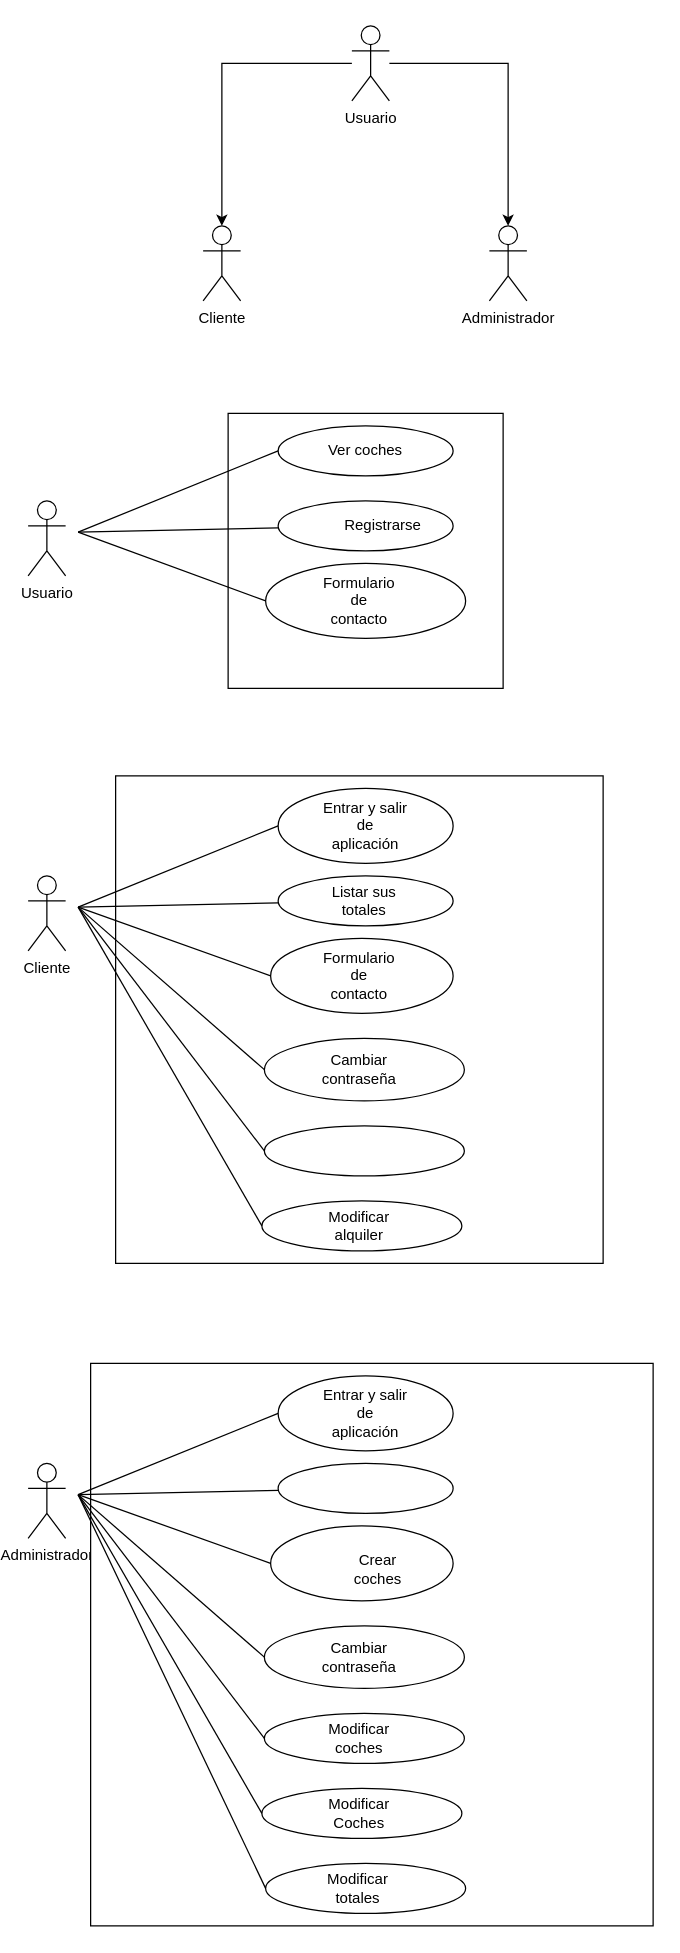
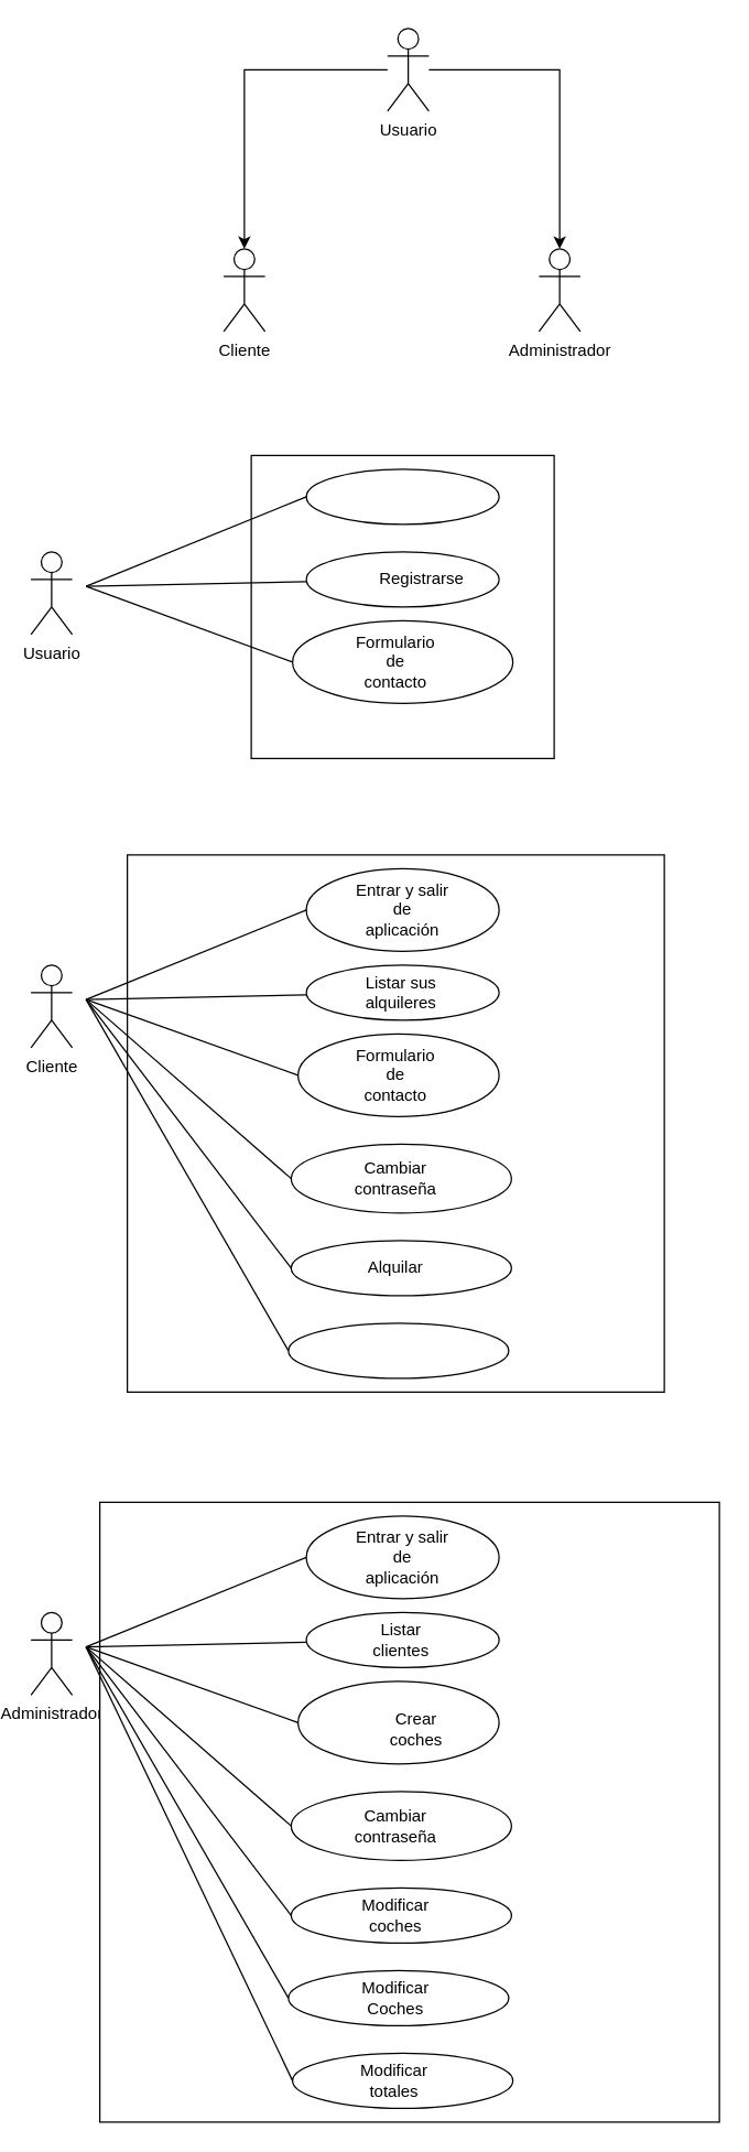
- <mxCell id="10" value="Ver coches" style="text;html=1;strokeColor=none;fillColor=none;align=center;verticalAlign=middle;whiteSpace=wrap;rounded=0;" vertex="1" parent="1"><mxGeometry x="255" y="345" width="70" height="30" as="geometry" /></mxCell>
- <mxCell id="23" value="Listar sus totales" style="text;html=1;strokeColor=none;fillColor=none;align=center;verticalAlign=middle;whiteSpace=wrap;rounded=0;" vertex="1" parent="1"><mxGeometry x="259" y="705" width="60" height="30" as="geometry" /></mxCell>
+ <mxCell id="23" value="Listar sus alquileres" style="text;html=1;strokeColor=none;fillColor=none;align=center;verticalAlign=middle;whiteSpace=wrap;rounded=0;" vertex="1" parent="1"><mxGeometry x="259" y="705" width="60" height="30" as="geometry" /></mxCell>
+ <mxCell id="33" value="Alquilar" style="text;html=1;strokeColor=none;fillColor=none;align=center;verticalAlign=middle;whiteSpace=wrap;rounded=0;" vertex="1" parent="1"><mxGeometry x="255" y="905" width="60" height="30" as="geometry" /></mxCell>
- <mxCell id="36" value="Modificar alquiler" style="text;html=1;strokeColor=none;fillColor=none;align=center;verticalAlign=middle;whiteSpace=wrap;rounded=0;" vertex="1" parent="1"><mxGeometry x="255" y="965" width="60" height="30" as="geometry" /></mxCell>
+ <mxCell id="43" value="Listar clientes" style="text;html=1;strokeColor=none;fillColor=none;align=center;verticalAlign=middle;whiteSpace=wrap;rounded=0;" vertex="1" parent="1"><mxGeometry x="259" y="1175" width="60" height="30" as="geometry" /></mxCell>
